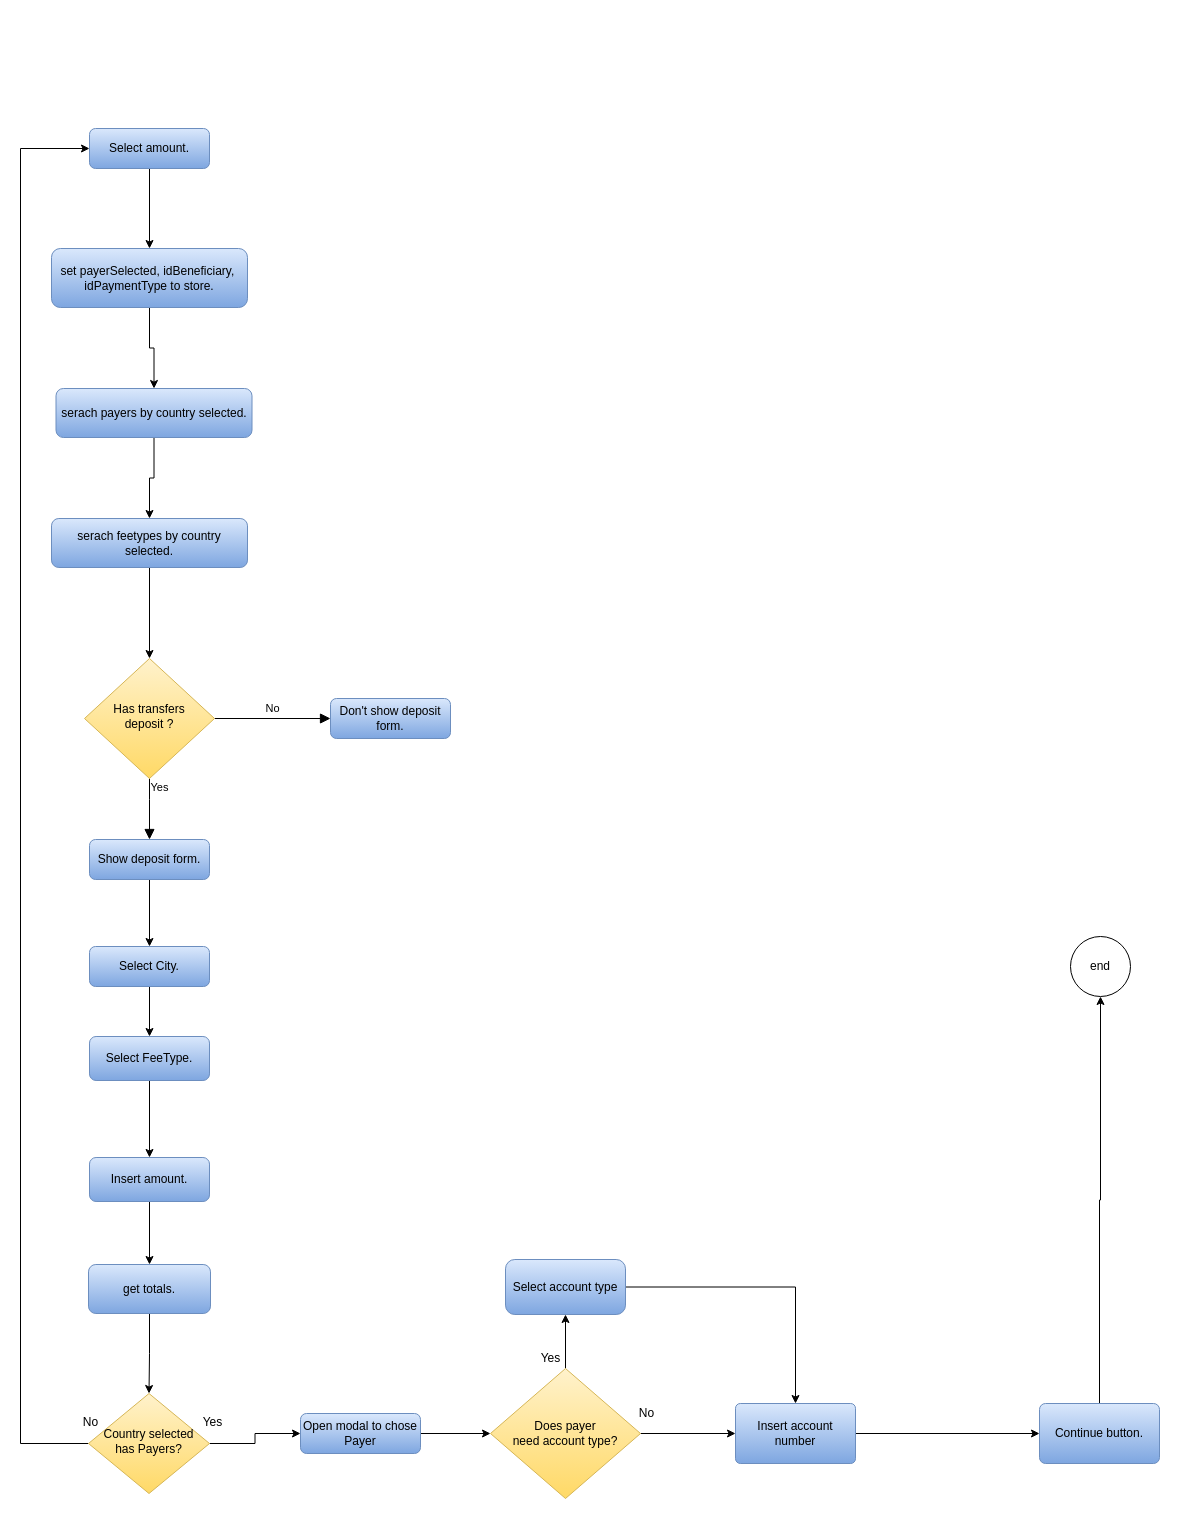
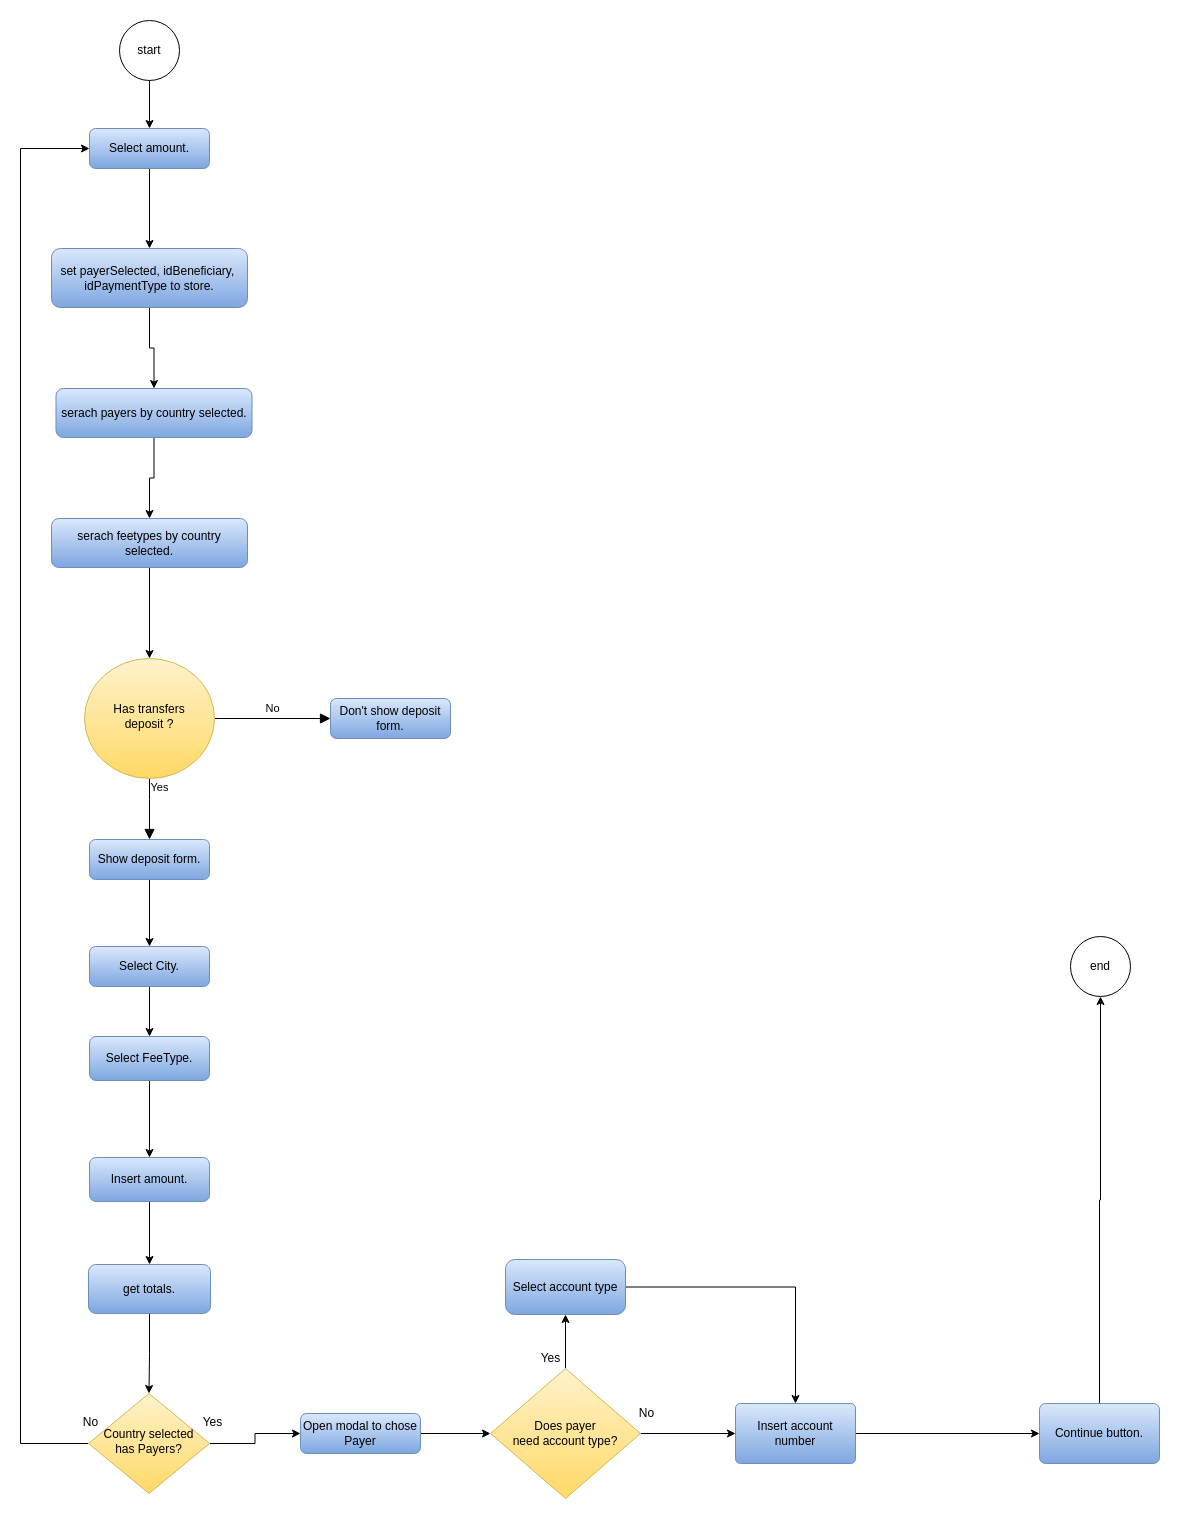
+ <mxCell id="25" value="start" style="ellipse;whiteSpace=wrap;html=1;aspect=fixed;" vertex="1" parent="1"><mxGeometry x="119" y="20" width="60" height="60" as="geometry" /></mxCell>
+ <mxCell id="24" style="edgeStyle=orthogonalEdgeStyle;rounded=0;orthogonalLoop=1;jettySize=auto;html=1;" edge="1" parent="1" source="25" target="3"><mxGeometry relative="1" as="geometry" /></mxCell>
- <mxCell id="6" value="Has transfers &lt;br&gt;deposit ?" style="rhombus;whiteSpace=wrap;html=1;shadow=0;fontFamily=Helvetica;fontSize=12;align=center;strokeWidth=1;spacing=6;spacingTop=-4;fillColor=#fff2cc;gradientColor=#ffd966;strokeColor=#d6b656;" parent="1" vertex="1"><mxGeometry x="84" y="658" width="130" height="120" as="geometry" /></mxCell>
+ <mxCell id="6" value="Has transfers &lt;br&gt;deposit ?" style="ellipse;whiteSpace=wrap;html=1;shadow=0;fontFamily=Helvetica;fontSize=12;align=center;strokeWidth=1;spacing=6;spacingTop=-4;fillColor=#fff2cc;gradientColor=#ffd966;strokeColor=#d6b656;" parent="1" vertex="1"><mxGeometry x="84" y="658" width="130" height="120" as="geometry" /></mxCell>
